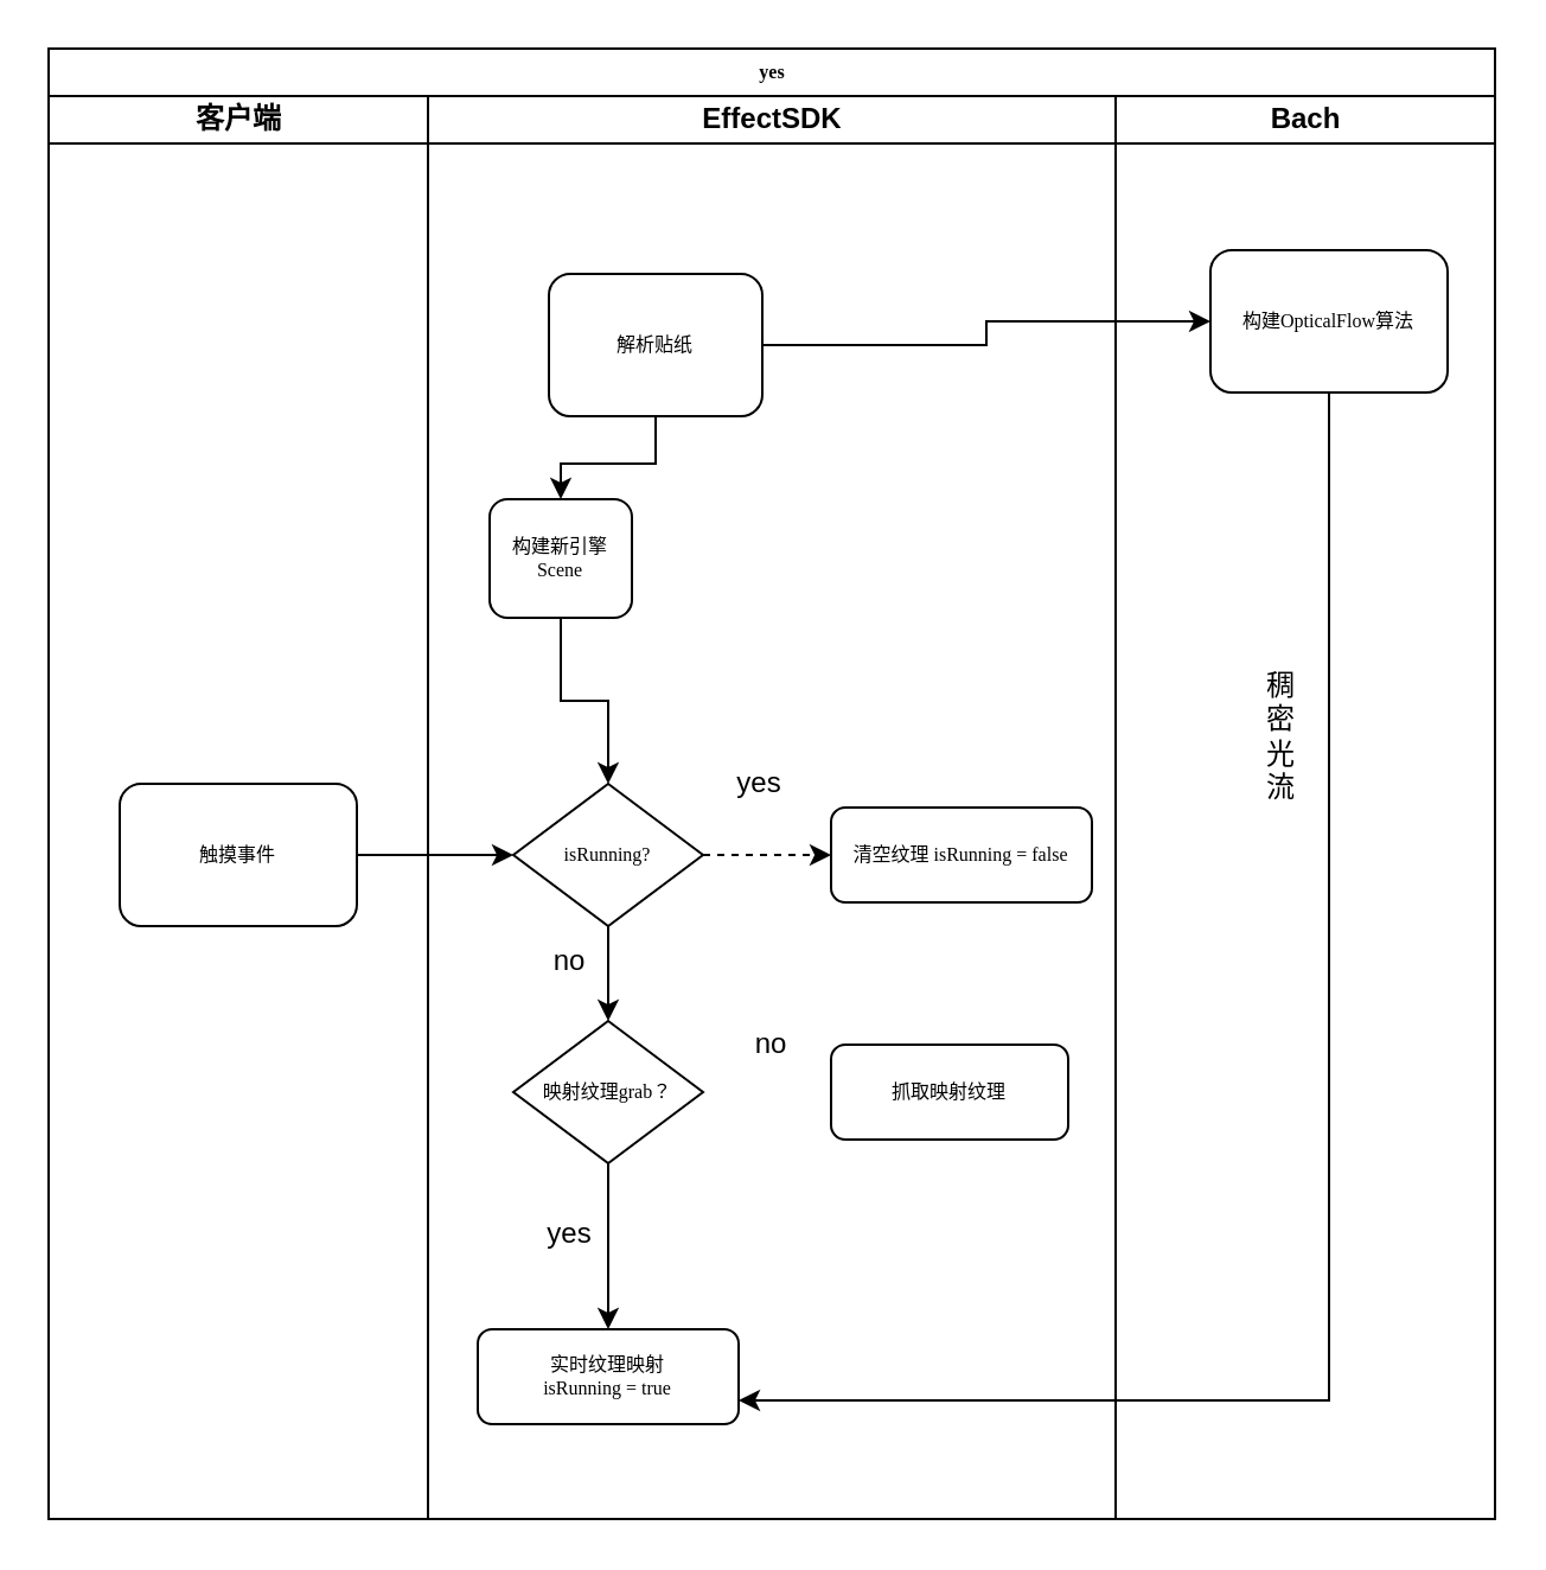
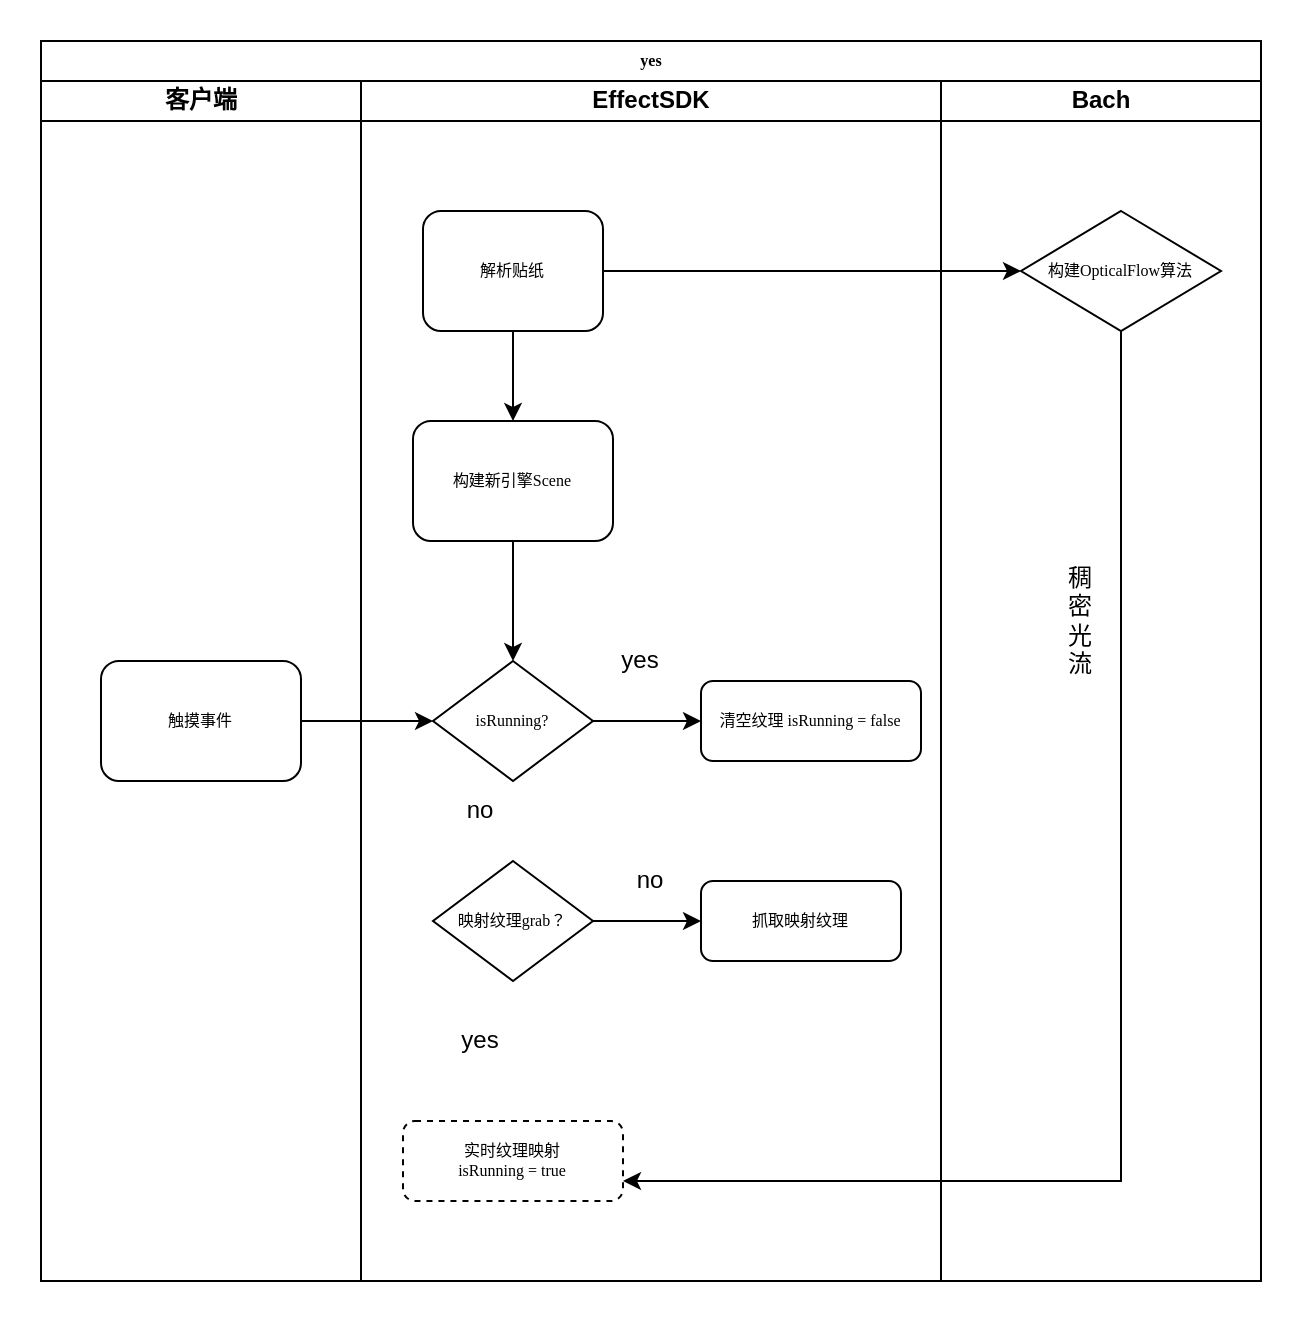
- <mxCell id="24" value="构建OpticalFlow算法" style="rounded=1;whiteSpace=wrap;html=1;shadow=0;labelBackgroundColor=none;strokeWidth=1;fontFamily=Verdana;fontSize=8;align=center;" parent="23" vertex="1"><mxGeometry x="40" y="65" width="100" height="60" as="geometry" /></mxCell>
+ <mxCell id="24" value="构建OpticalFlow算法" style="rhombus;whiteSpace=wrap;html=1;shadow=0;labelBackgroundColor=none;strokeWidth=1;fontFamily=Verdana;fontSize=8;align=center;" parent="23" vertex="1"><mxGeometry x="40" y="65" width="100" height="60" as="geometry" /></mxCell>
- <mxCell id="7" value="解析贴纸" style="rounded=1;whiteSpace=wrap;html=1;shadow=0;labelBackgroundColor=none;strokeWidth=1;fontFamily=Verdana;fontSize=8;align=center;" parent="5" vertex="1"><mxGeometry x="51" y="75" width="90" height="60" as="geometry" /></mxCell>
+ <mxCell id="7" value="解析贴纸" style="rounded=1;whiteSpace=wrap;html=1;shadow=0;labelBackgroundColor=none;strokeWidth=1;fontFamily=Verdana;fontSize=8;align=center;" parent="5" vertex="1"><mxGeometry x="31" y="65" width="90" height="60" as="geometry" /></mxCell>
- <mxCell id="9" value="构建新引擎Scene" style="rounded=1;whiteSpace=wrap;html=1;shadow=0;labelBackgroundColor=none;strokeWidth=1;fontFamily=Verdana;fontSize=8;align=center;" vertex="1" parent="5"><mxGeometry x="26" y="170" width="60" height="50" as="geometry" /></mxCell>
+ <mxCell id="9" value="构建新引擎Scene" style="rounded=1;whiteSpace=wrap;html=1;shadow=0;labelBackgroundColor=none;strokeWidth=1;fontFamily=Verdana;fontSize=8;align=center;" vertex="1" parent="5"><mxGeometry x="26" y="170" width="100" height="60" as="geometry" /></mxCell>
- <mxCell id="13" style="edgeStyle=orthogonalEdgeStyle;rounded=0;orthogonalLoop=1;jettySize=auto;html=1;entryX=0;entryY=0.5;entryDx=0;entryDy=0;dashed=1;" edge="1" parent="5" source="15" target="16"><mxGeometry relative="1" as="geometry" /></mxCell>
+ <mxCell id="13" style="edgeStyle=orthogonalEdgeStyle;rounded=0;orthogonalLoop=1;jettySize=auto;html=1;entryX=0;entryY=0.5;entryDx=0;entryDy=0;" edge="1" parent="5" source="15" target="16"><mxGeometry relative="1" as="geometry" /></mxCell>
- <mxCell id="14" style="edgeStyle=orthogonalEdgeStyle;rounded=0;orthogonalLoop=1;jettySize=auto;html=1;entryX=0.5;entryY=0;entryDx=0;entryDy=0;" edge="1" parent="5" source="15" target="11"><mxGeometry relative="1" as="geometry" /></mxCell>
+ <mxCell id="10" style="edgeStyle=orthogonalEdgeStyle;rounded=0;orthogonalLoop=1;jettySize=auto;html=1;entryX=0;entryY=0.5;entryDx=0;entryDy=0;" edge="1" parent="5" source="11" target="12"><mxGeometry relative="1" as="geometry" /></mxCell>
- <mxCell id="18" style="edgeStyle=orthogonalEdgeStyle;rounded=0;orthogonalLoop=1;jettySize=auto;html=1;entryX=0.5;entryY=0;entryDx=0;entryDy=0;" edge="1" parent="5" source="11" target="17"><mxGeometry relative="1" as="geometry"><mxPoint x="80" y="490" as="targetPoint" /></mxGeometry></mxCell>
- <mxCell id="17" value="实时纹理映射&lt;br&gt;isRunning = true" style="rounded=1;whiteSpace=wrap;html=1;shadow=0;labelBackgroundColor=none;strokeWidth=1;fontFamily=Verdana;fontSize=8;align=center;" vertex="1" parent="5"><mxGeometry x="21" y="520" width="110" height="40" as="geometry" /></mxCell>
+ <mxCell id="17" value="实时纹理映射&lt;br&gt;isRunning = true" style="rounded=1;whiteSpace=wrap;html=1;shadow=0;labelBackgroundColor=none;strokeWidth=1;fontFamily=Verdana;fontSize=8;align=center;dashed=1;" vertex="1" parent="5"><mxGeometry x="21" y="520" width="110" height="40" as="geometry" /></mxCell>
